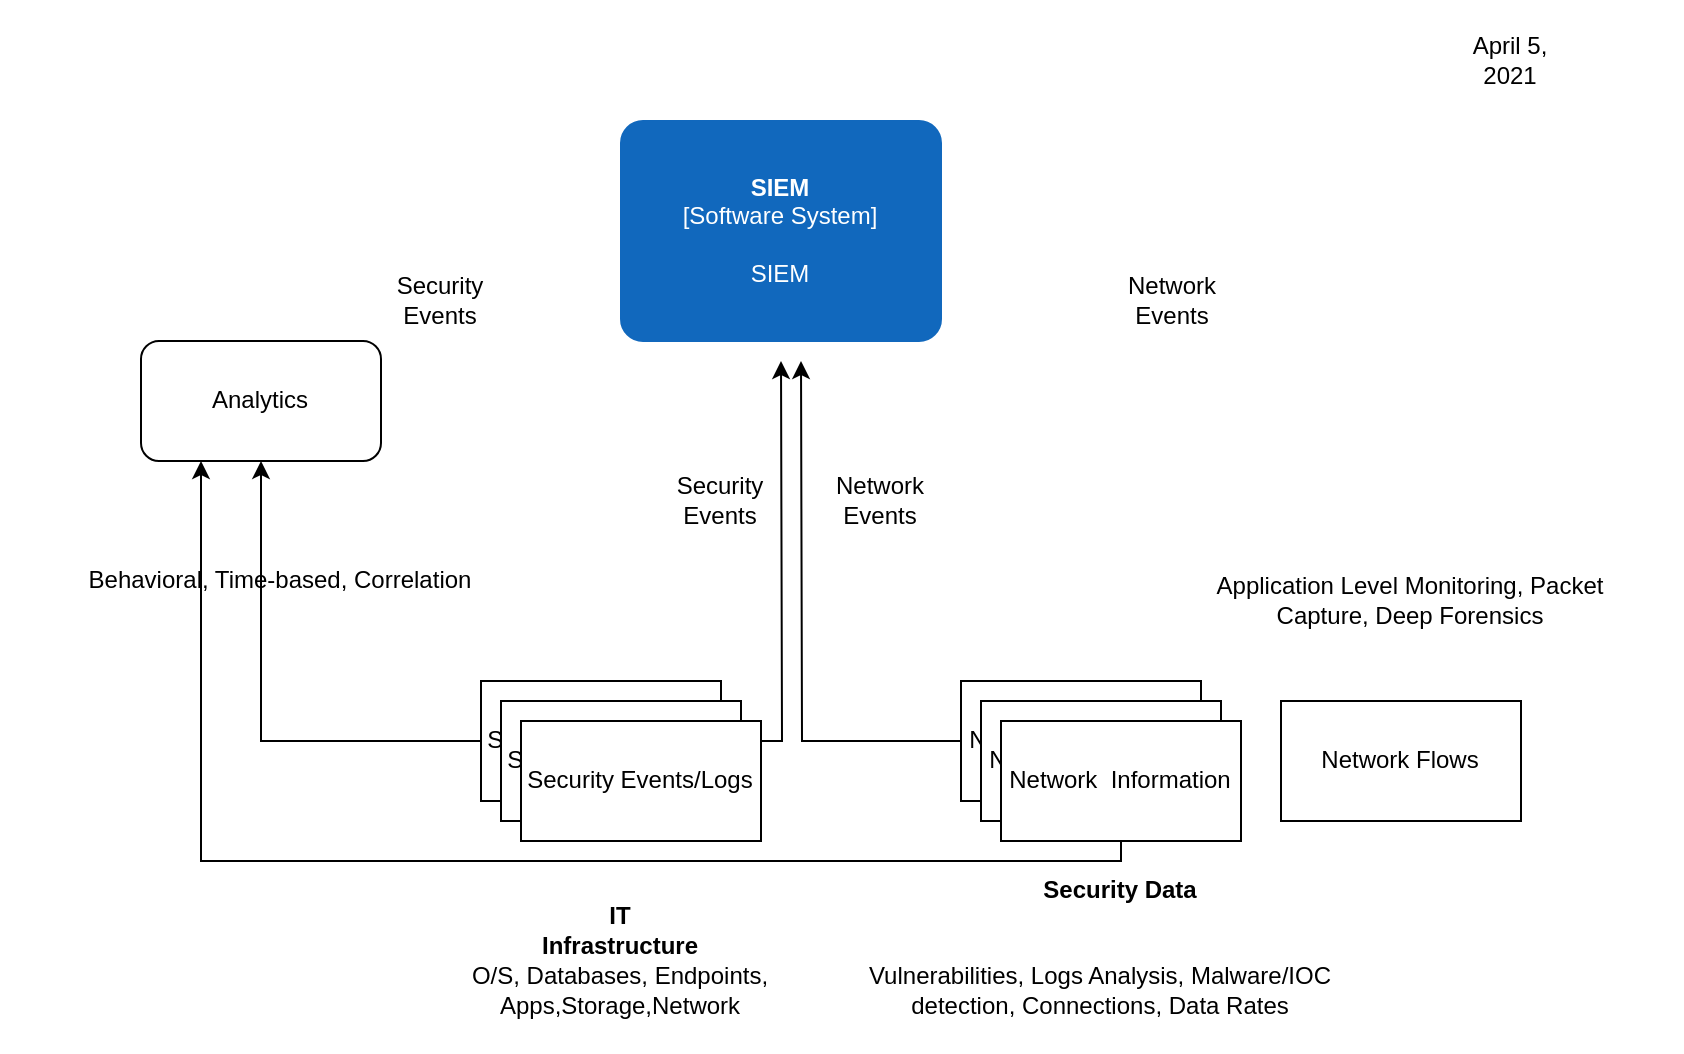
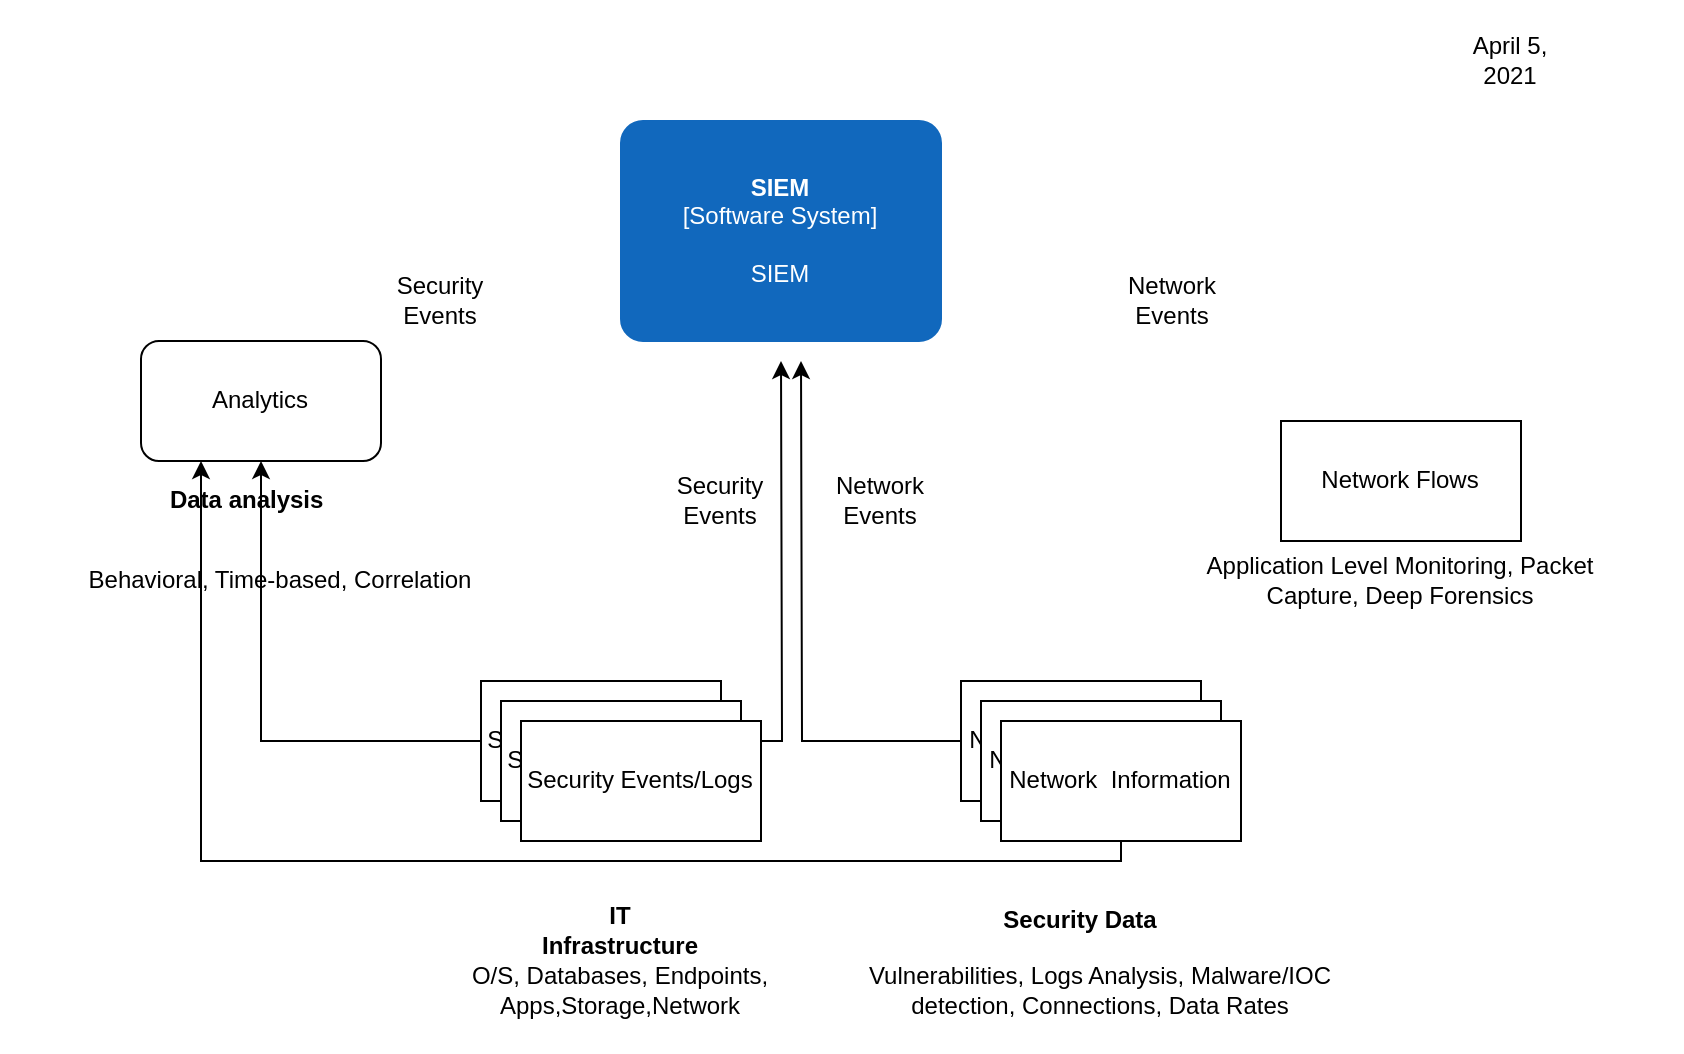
+ <mxCell id="19" value="Data analysis&amp;nbsp;" style="text;html=1;strokeColor=none;fillColor=none;align=center;verticalAlign=middle;whiteSpace=wrap;rounded=0;fontStyle=1" vertex="1" parent="1"><mxGeometry x="70" y="240" width="110" height="20" as="geometry" /></mxCell>
- <mxCell id="23" value="Application Level Monitoring, Packet Capture, Deep Forensics" style="text;html=1;strokeColor=none;fillColor=none;align=center;verticalAlign=middle;whiteSpace=wrap;rounded=0;" vertex="1" parent="1"><mxGeometry x="585" y="290" width="240" height="20" as="geometry" /></mxCell>
+ <mxCell id="23" value="Application Level Monitoring, Packet Capture, Deep Forensics" style="text;html=1;strokeColor=none;fillColor=none;align=center;verticalAlign=middle;whiteSpace=wrap;rounded=0;" vertex="1" parent="1"><mxGeometry x="580" y="280" width="240" height="20" as="geometry" /></mxCell>
- <mxCell id="22" value="Network Flows" style="rounded=0;whiteSpace=wrap;html=1;" vertex="1" parent="1"><mxGeometry x="640" y="350" width="120" height="60" as="geometry" /></mxCell>
+ <mxCell id="22" value="Network Flows" style="rounded=0;whiteSpace=wrap;html=1;" vertex="1" parent="1"><mxGeometry x="640" y="210" width="120" height="60" as="geometry" /></mxCell>
- <mxCell id="26" value="Security&amp;nbsp;Data" style="text;html=1;strokeColor=none;fillColor=none;align=center;verticalAlign=middle;whiteSpace=wrap;rounded=0;fontStyle=1" vertex="1" parent="1"><mxGeometry x="450" y="435" width="220" height="20" as="geometry" /></mxCell>
+ <mxCell id="26" value="Security&amp;nbsp;Data" style="text;html=1;strokeColor=none;fillColor=none;align=center;verticalAlign=middle;whiteSpace=wrap;rounded=0;fontStyle=1" vertex="1" parent="1"><mxGeometry x="430" y="450" width="220" height="20" as="geometry" /></mxCell>
